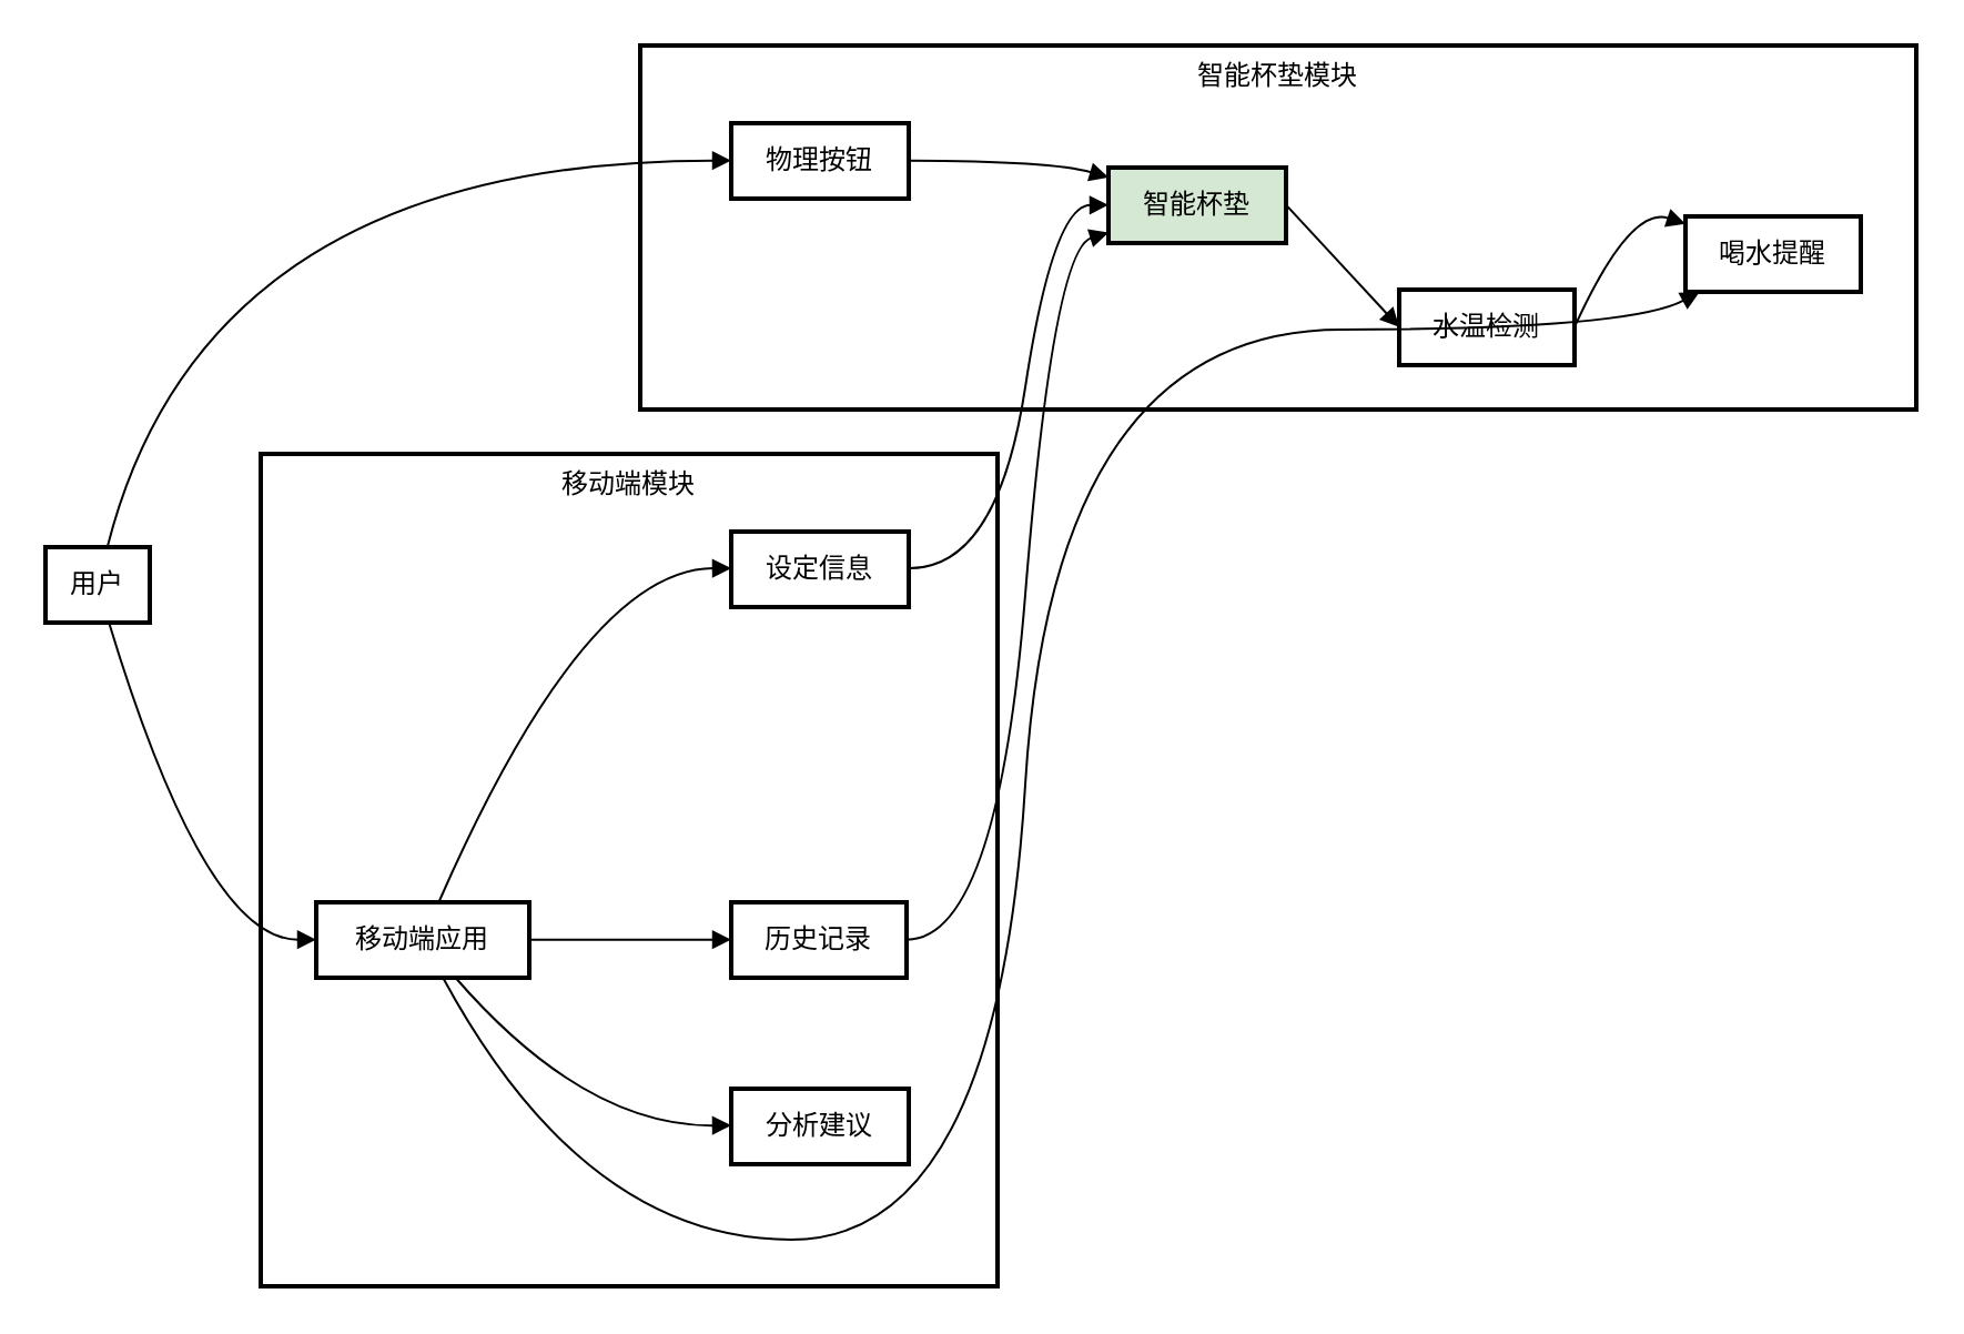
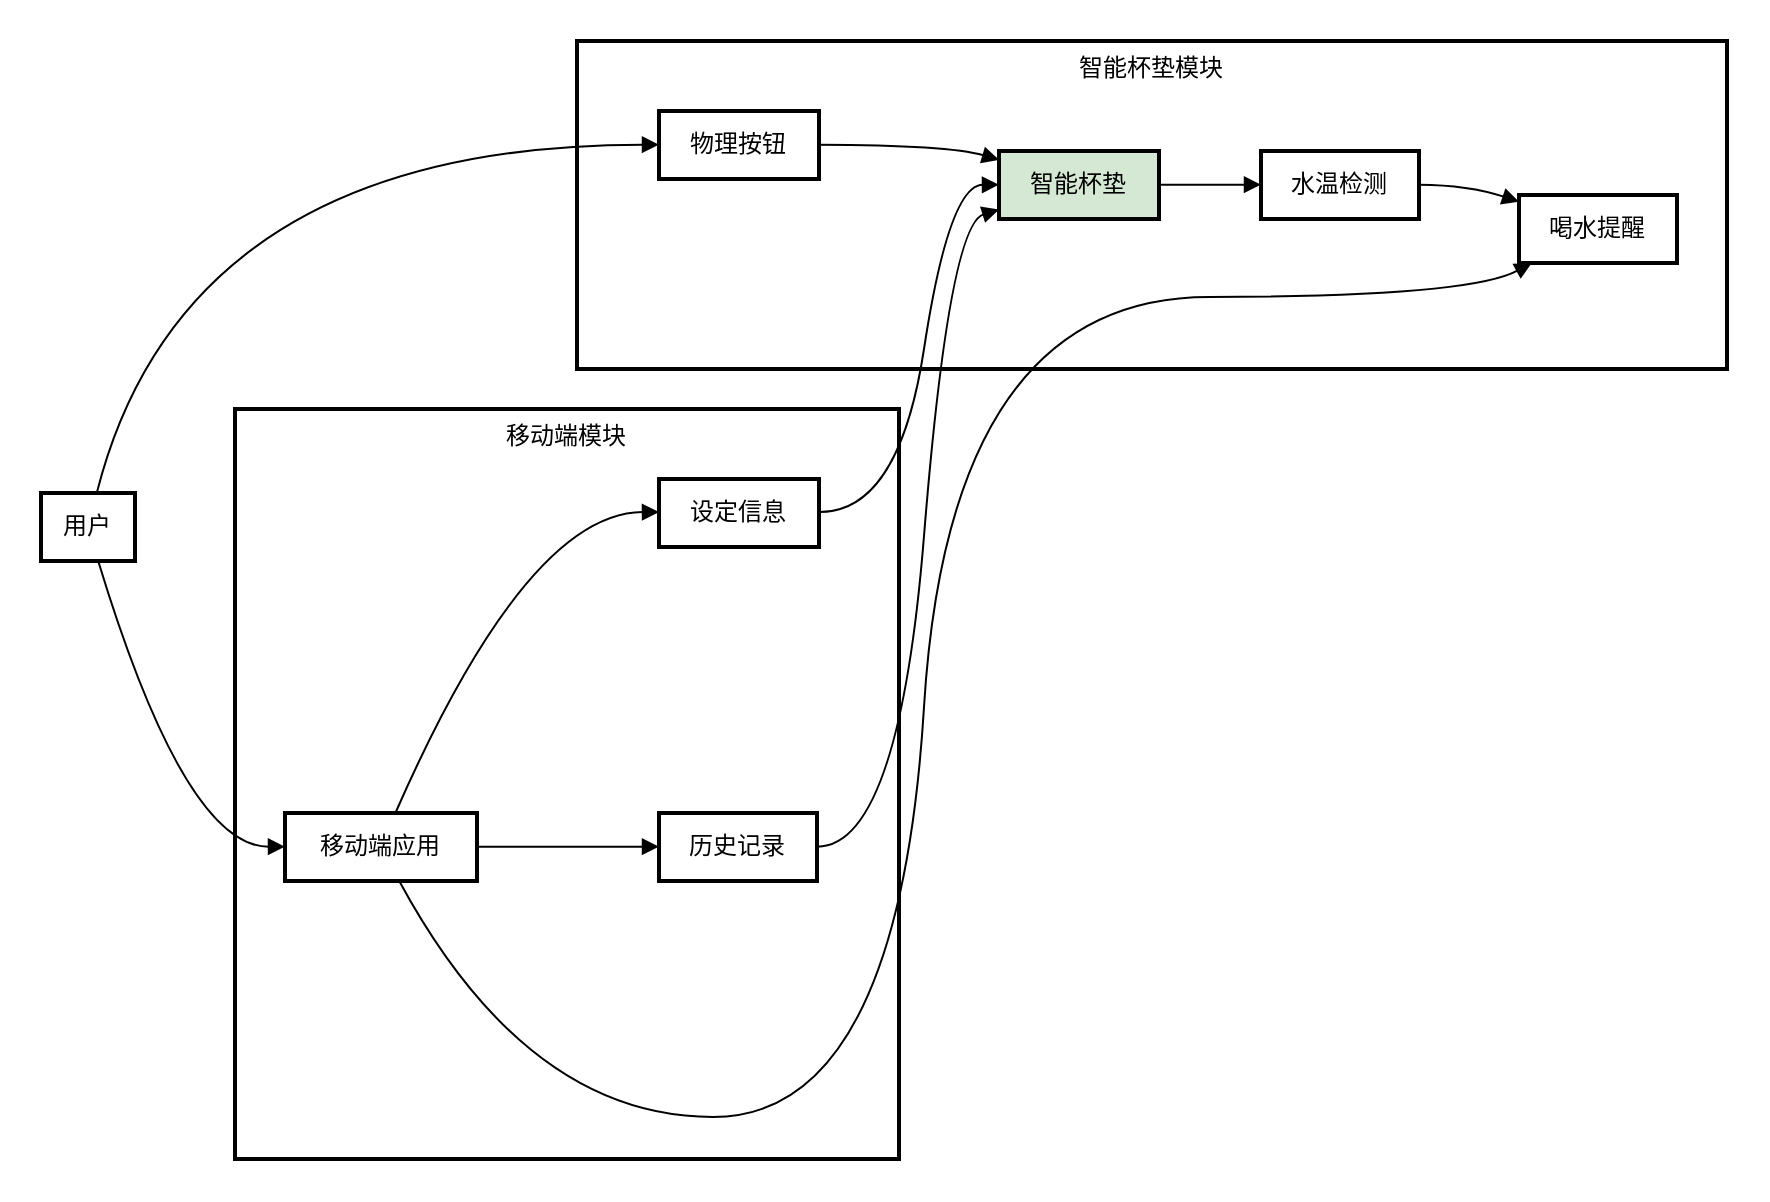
- <mxCell id="10" value="水温检测" style="whiteSpace=wrap;strokeWidth=2;" vertex="1" parent="1"><mxGeometry x="630" y="130" width="79" height="34" as="geometry" /></mxCell>
+ <mxCell id="10" value="水温检测" style="whiteSpace=wrap;strokeWidth=2;" vertex="1" parent="1"><mxGeometry x="630" y="75" width="79" height="34" as="geometry" /></mxCell>
- <mxCell id="23" value="" style="curved=1;startArrow=none;endArrow=block;exitX=0.651;exitY=0.99;entryX=-0.004;entryY=0.485;rounded=0;" edge="1" parent="1" source="4" target="6"><mxGeometry relative="1" as="geometry"><Array as="points"><mxPoint x="263" y="507" /></Array></mxGeometry></mxCell>
- <mxCell id="6" value="分析建议" style="whiteSpace=wrap;strokeWidth=2;" vertex="1" parent="1"><mxGeometry x="329" y="490" width="80" height="34" as="geometry" /></mxCell>
